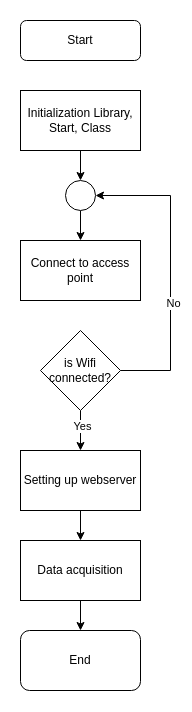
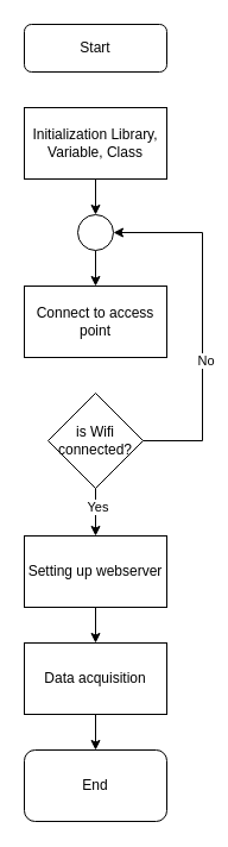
- <mxCell id="4" value="Initialization Library, Start, Class" style="rounded=0;whiteSpace=wrap;html=1;" vertex="1" parent="1"><mxGeometry x="20" y="90" width="120" height="60" as="geometry" /></mxCell>
+ <mxCell id="4" value="Initialization Library, Variable, Class" style="rounded=0;whiteSpace=wrap;html=1;" vertex="1" parent="1"><mxGeometry x="20" y="90" width="120" height="60" as="geometry" /></mxCell>
